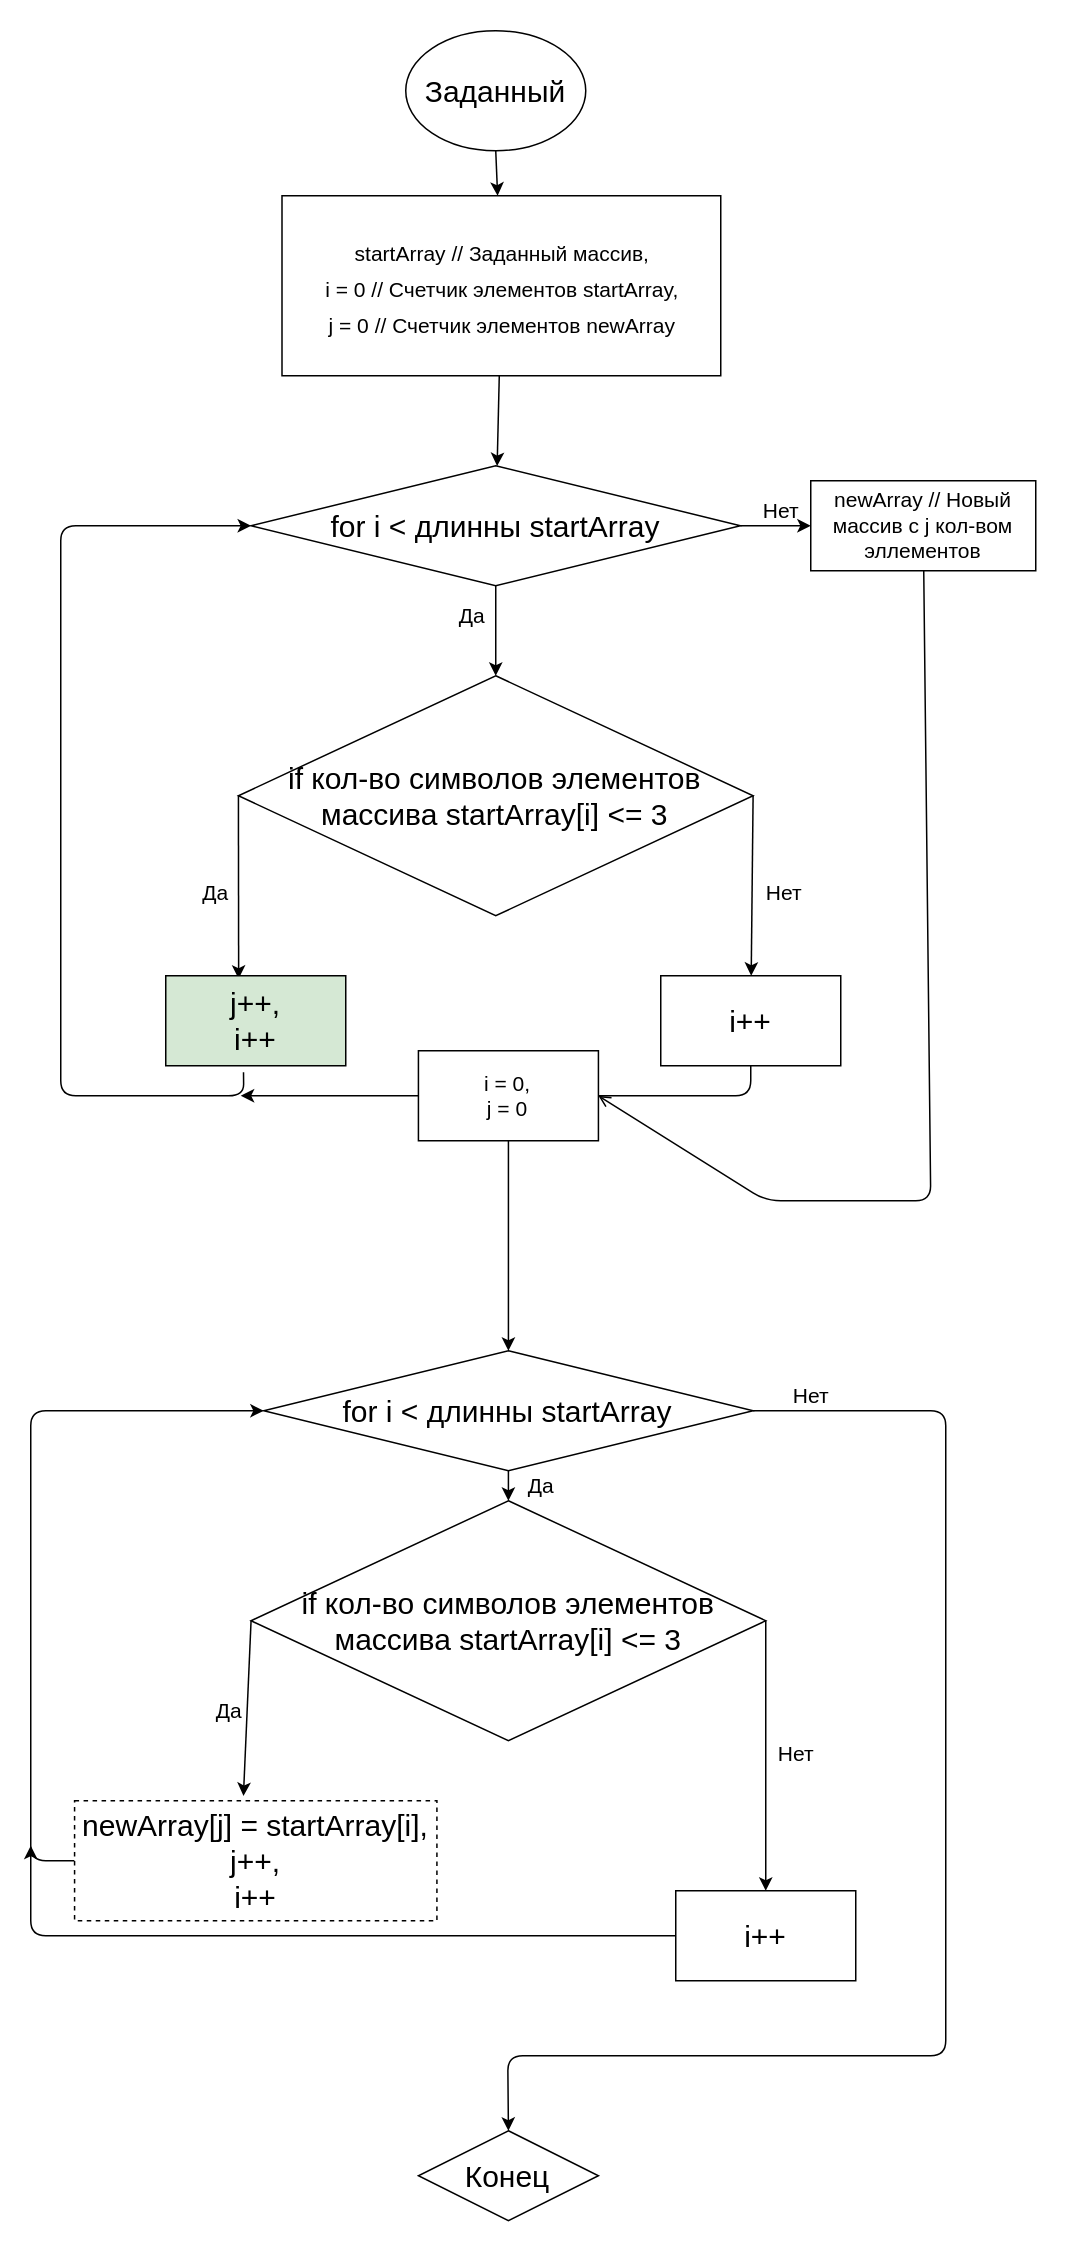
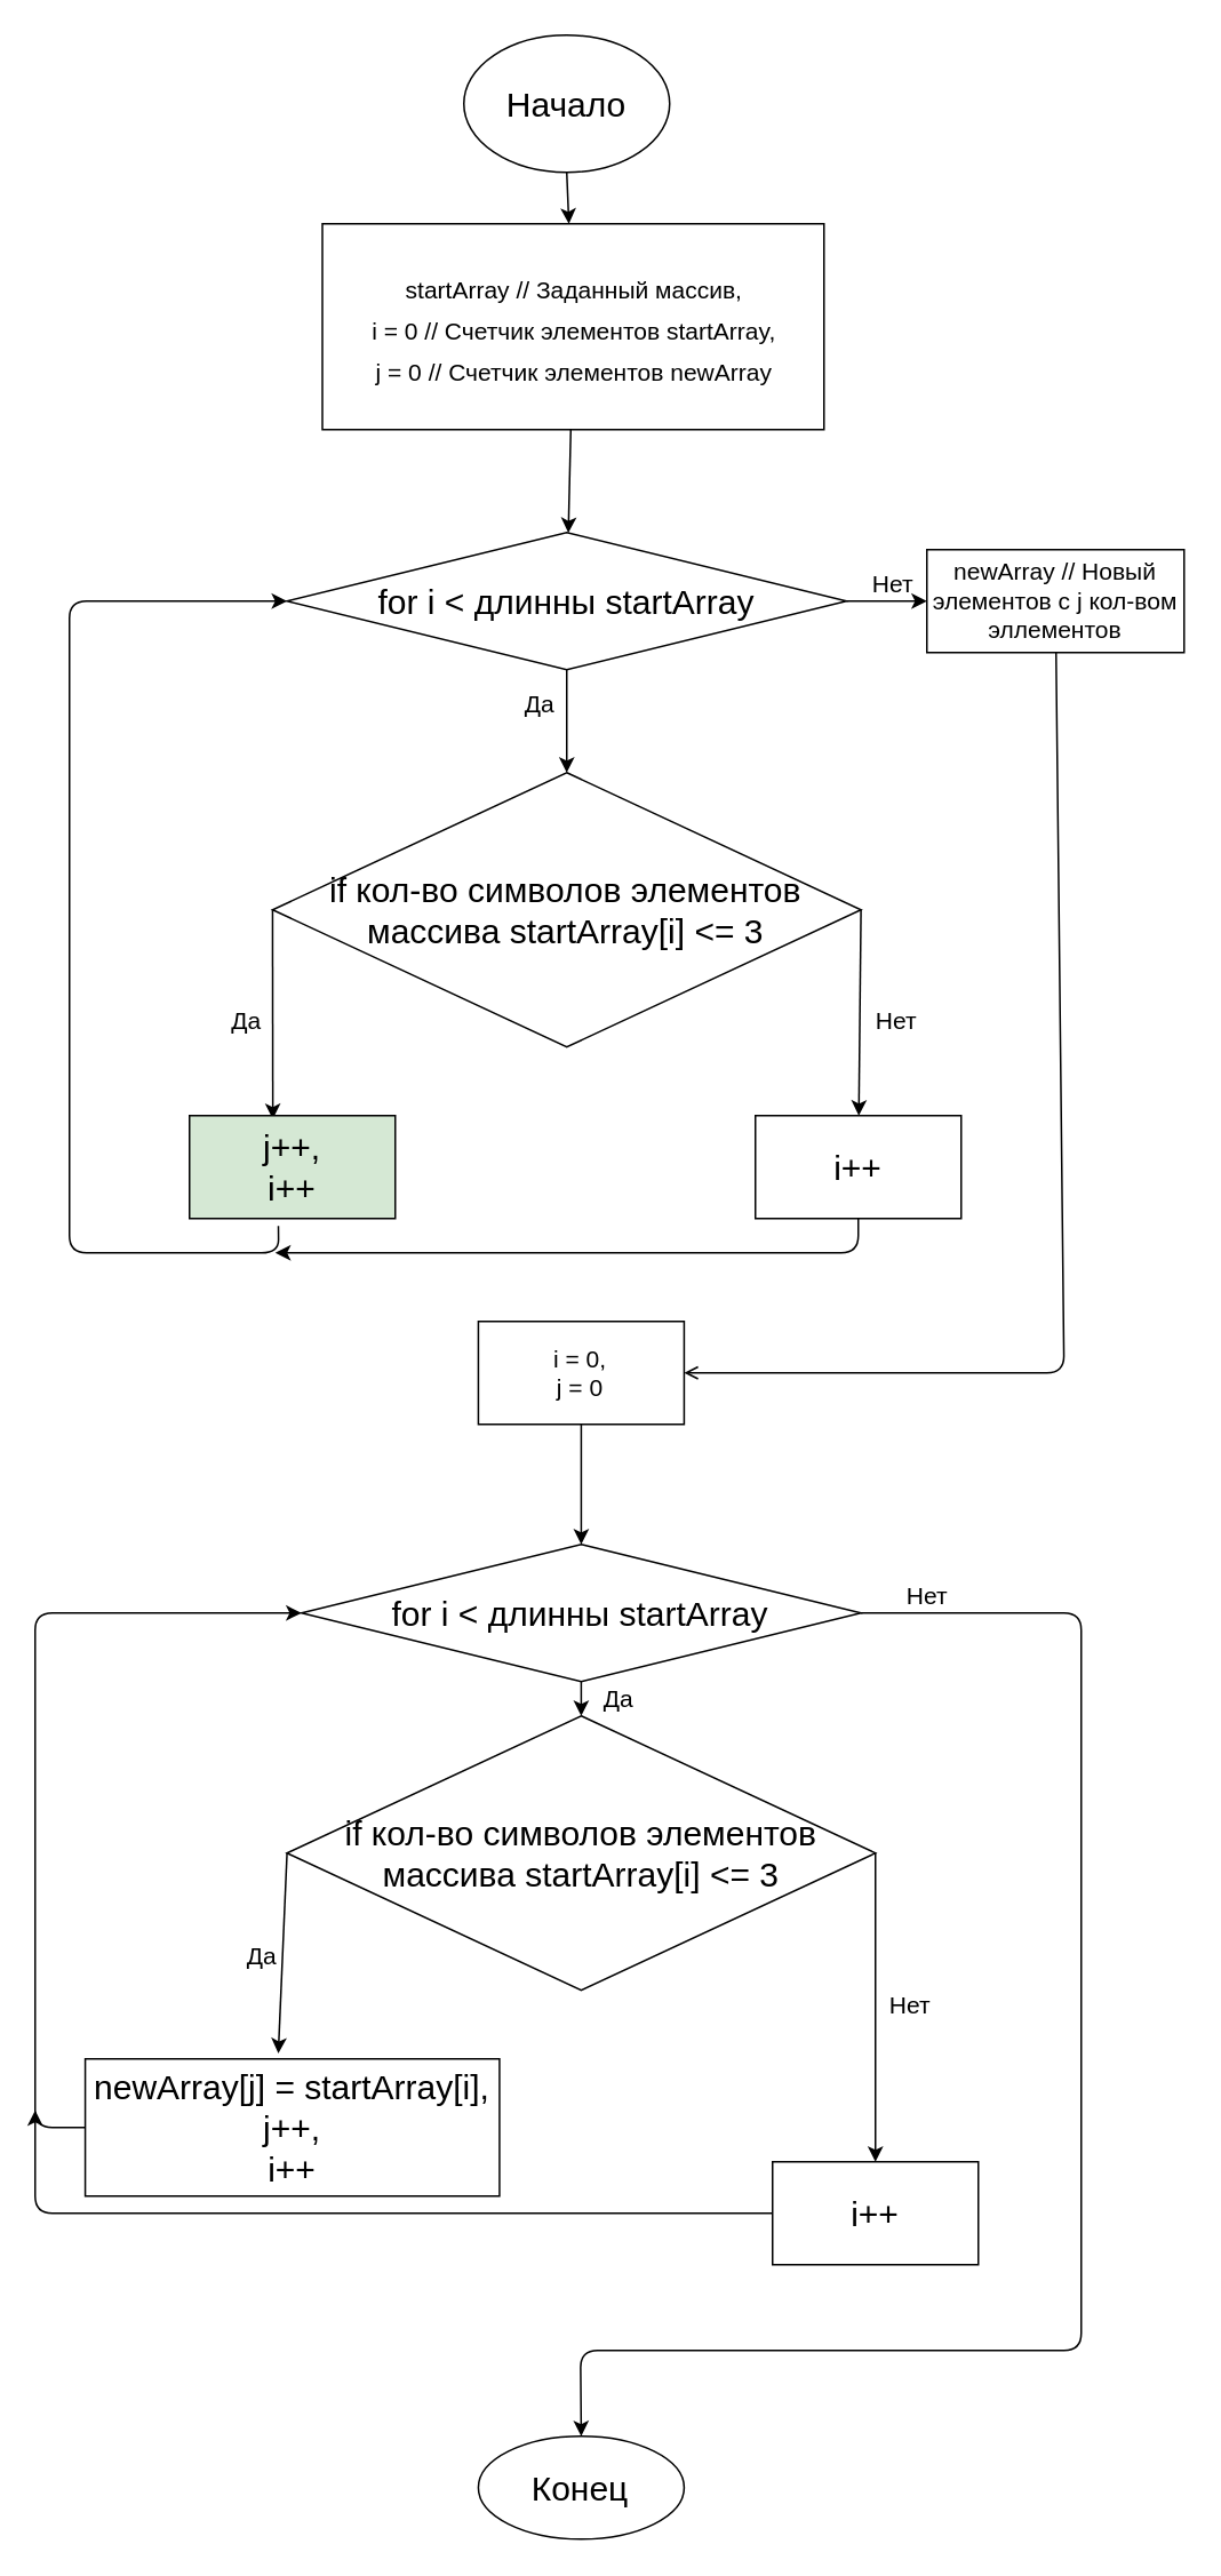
- <mxCell id="3" value="&lt;font style=&quot;font-size: 20px&quot;&gt;Заданный&lt;/font&gt;" style="ellipse;whiteSpace=wrap;html=1;" vertex="1" parent="1"><mxGeometry x="270" y="20" width="120" height="80" as="geometry" /></mxCell>
+ <mxCell id="3" value="&lt;font style=&quot;font-size: 20px&quot;&gt;Начало&lt;/font&gt;" style="ellipse;whiteSpace=wrap;html=1;" vertex="1" parent="1"><mxGeometry x="270" y="20" width="120" height="80" as="geometry" /></mxCell>
- <mxCell id="17" value="&lt;span&gt;newArray // Новый массив с j кол-вом эллементов&lt;br&gt;&lt;/span&gt;" style="rounded=0;whiteSpace=wrap;html=1;fontSize=14;" vertex="1" parent="1"><mxGeometry x="540" y="320" width="150" height="60" as="geometry" /></mxCell>
+ <mxCell id="17" value="&lt;span&gt;newArray // Новый элементов с j кол-вом эллементов&lt;br&gt;&lt;/span&gt;" style="rounded=0;whiteSpace=wrap;html=1;fontSize=14;" vertex="1" parent="1"><mxGeometry x="540" y="320" width="150" height="60" as="geometry" /></mxCell>
- <mxCell id="27" value="i = 0,&lt;br&gt;j = 0" style="rounded=0;whiteSpace=wrap;html=1;fontSize=14;" vertex="1" parent="1"><mxGeometry x="278.45" y="700" width="120" height="60" as="geometry" /></mxCell>
+ <mxCell id="27" value="i = 0,&lt;br&gt;j = 0" style="rounded=0;whiteSpace=wrap;html=1;fontSize=14;" vertex="1" parent="1"><mxGeometry x="278.45" y="770" width="120" height="60" as="geometry" /></mxCell>
- <mxCell id="25" value="newArray[j] = startArray[i],&lt;br&gt;j++,&lt;br&gt;i++" style="whiteSpace=wrap;html=1;fontSize=20;rounded=0;dashed=1;" vertex="1" parent="1"><mxGeometry x="49.22" y="1200" width="241.56" height="80" as="geometry" /></mxCell>
+ <mxCell id="25" value="newArray[j] = startArray[i],&lt;br&gt;j++,&lt;br&gt;i++" style="whiteSpace=wrap;html=1;fontSize=20;rounded=0;" vertex="1" parent="1"><mxGeometry x="49.22" y="1200" width="241.56" height="80" as="geometry" /></mxCell>
- <mxCell id="30" value="Конец" style="rhombus;whiteSpace=wrap;html=1;fontSize=20;" vertex="1" parent="1"><mxGeometry x="278.455" y="1420" width="120" height="60" as="geometry" /></mxCell>
+ <mxCell id="30" value="Конец" style="ellipse;whiteSpace=wrap;html=1;fontSize=20;rounded=0;" vertex="1" parent="1"><mxGeometry x="278.455" y="1420" width="120" height="60" as="geometry" /></mxCell>
